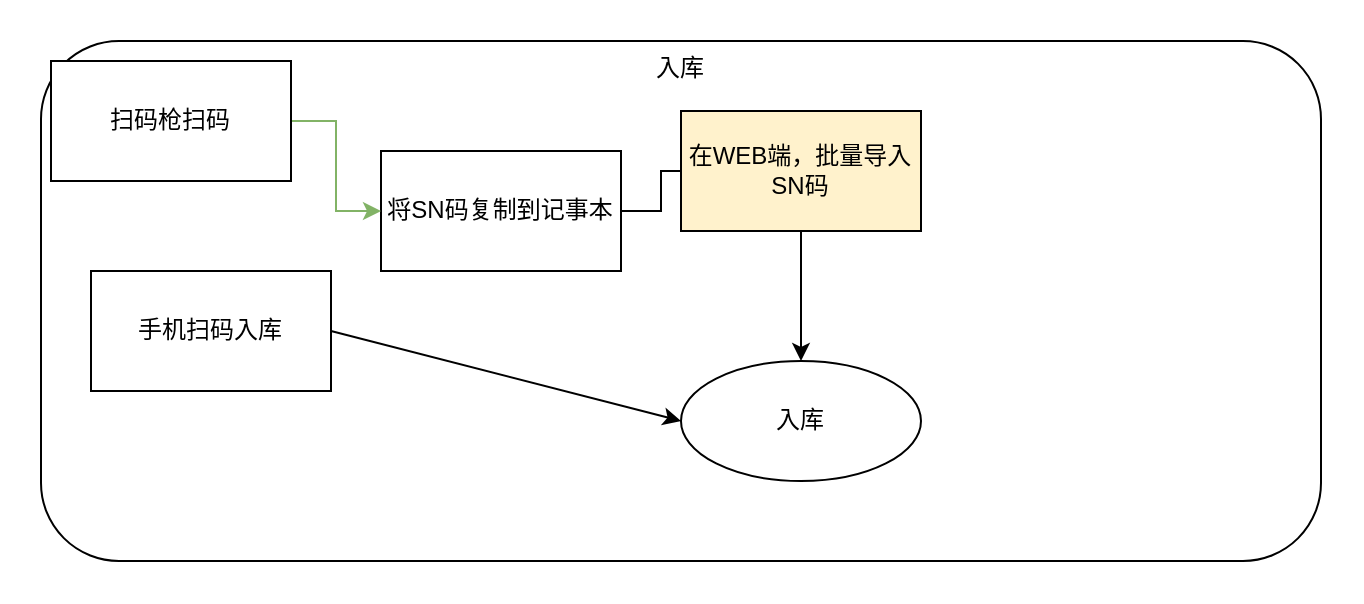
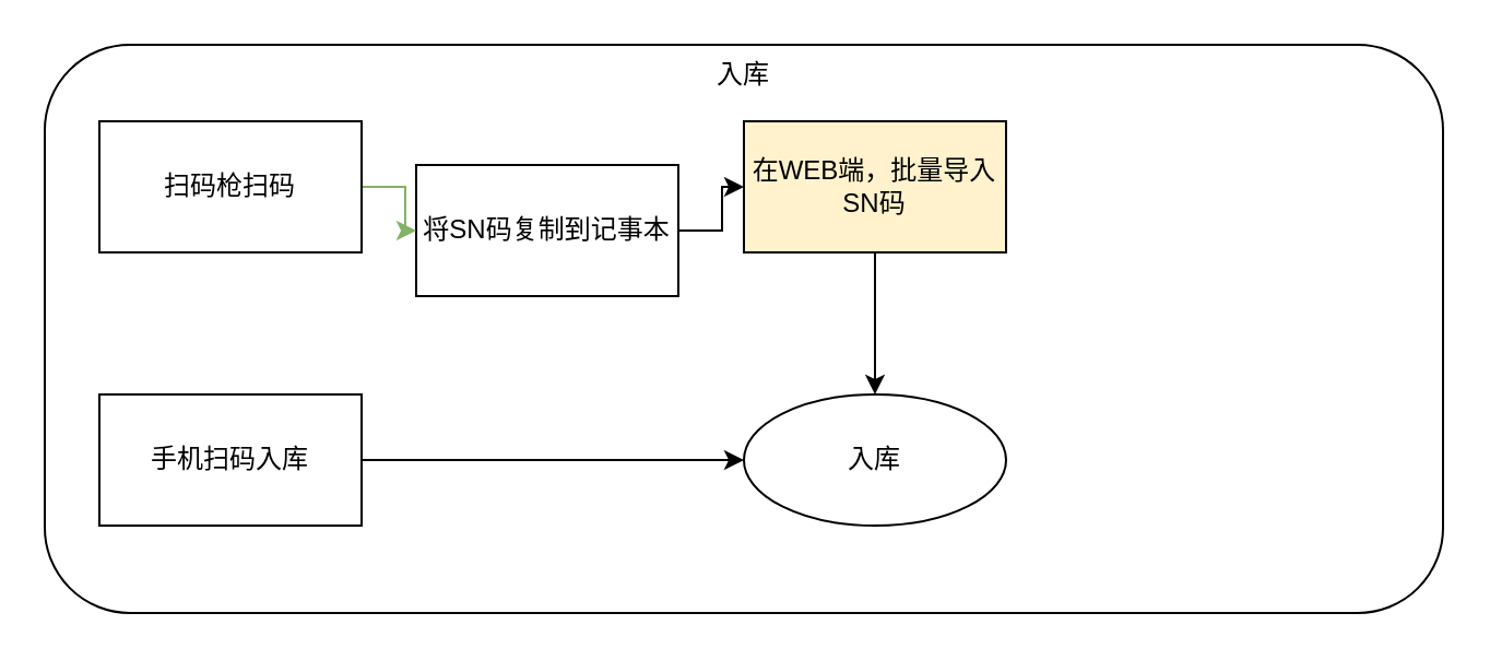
- <mxCell id="6" value="扫码枪扫码" style="whiteSpace=wrap;html=1;rounded=0;" vertex="1" parent="1"><mxGeometry x="25" y="30" width="120" height="60" as="geometry" /></mxCell>
+ <mxCell id="6" value="扫码枪扫码" style="whiteSpace=wrap;html=1;rounded=0;" vertex="1" parent="1"><mxGeometry x="45" y="55" width="120" height="60" as="geometry" /></mxCell>
- <mxCell id="3" value="" style="edgeStyle=orthogonalEdgeStyle;rounded=0;orthogonalLoop=1;jettySize=auto;html=1;endArrow=none;" edge="1" parent="1" source="4" target="8"><mxGeometry relative="1" as="geometry" /></mxCell>
+ <mxCell id="3" value="" style="edgeStyle=orthogonalEdgeStyle;rounded=0;orthogonalLoop=1;jettySize=auto;html=1;" edge="1" parent="1" source="4" target="8"><mxGeometry relative="1" as="geometry" /></mxCell>
- <mxCell id="10" value="手机扫码入库" style="whiteSpace=wrap;html=1;rounded=0;" vertex="1" parent="1"><mxGeometry x="45" y="135" width="120" height="60" as="geometry" /></mxCell>
+ <mxCell id="10" value="手机扫码入库" style="whiteSpace=wrap;html=1;rounded=0;" vertex="1" parent="1"><mxGeometry x="45" y="180" width="120" height="60" as="geometry" /></mxCell>
